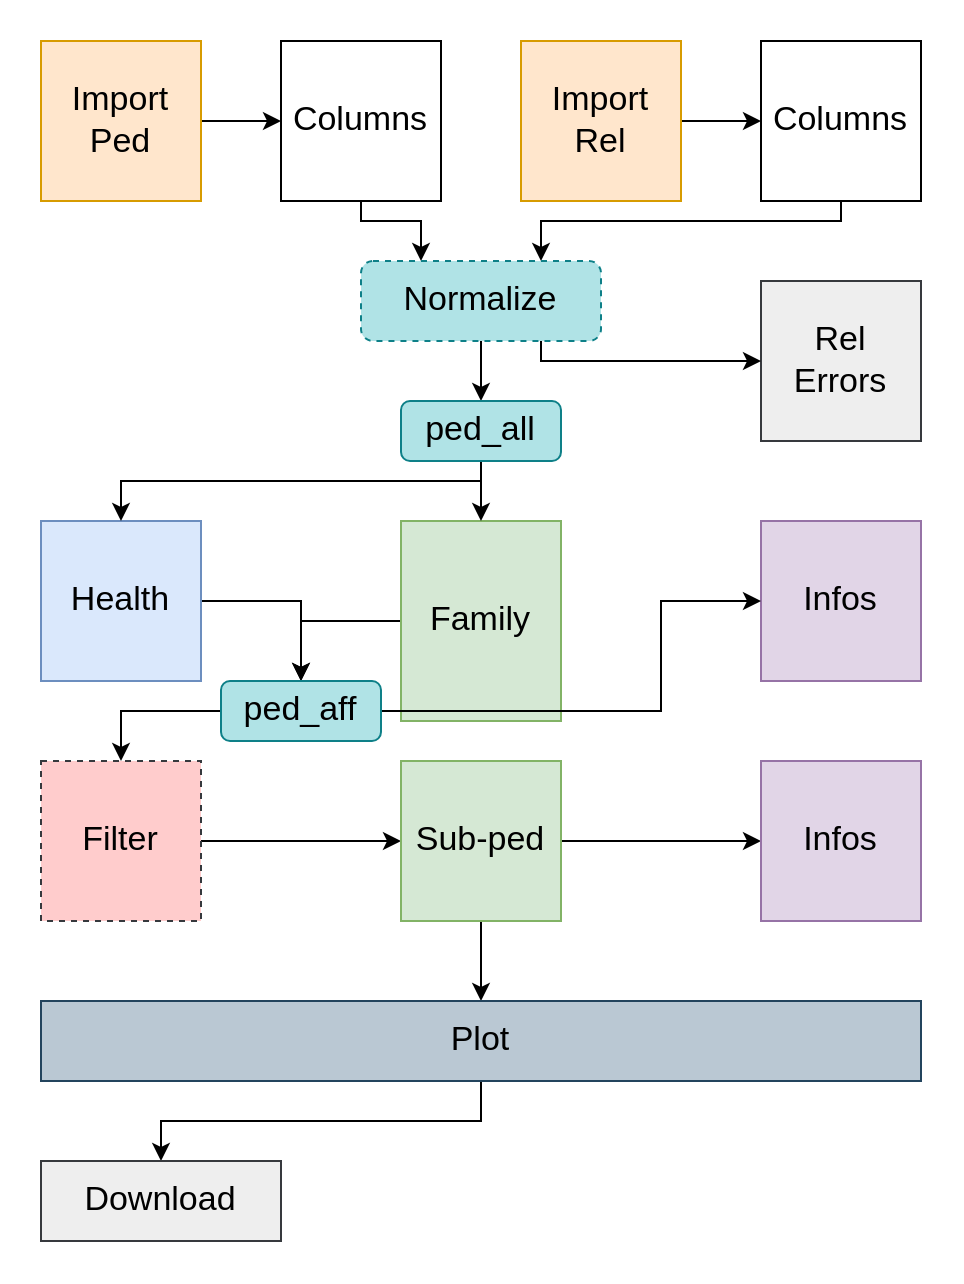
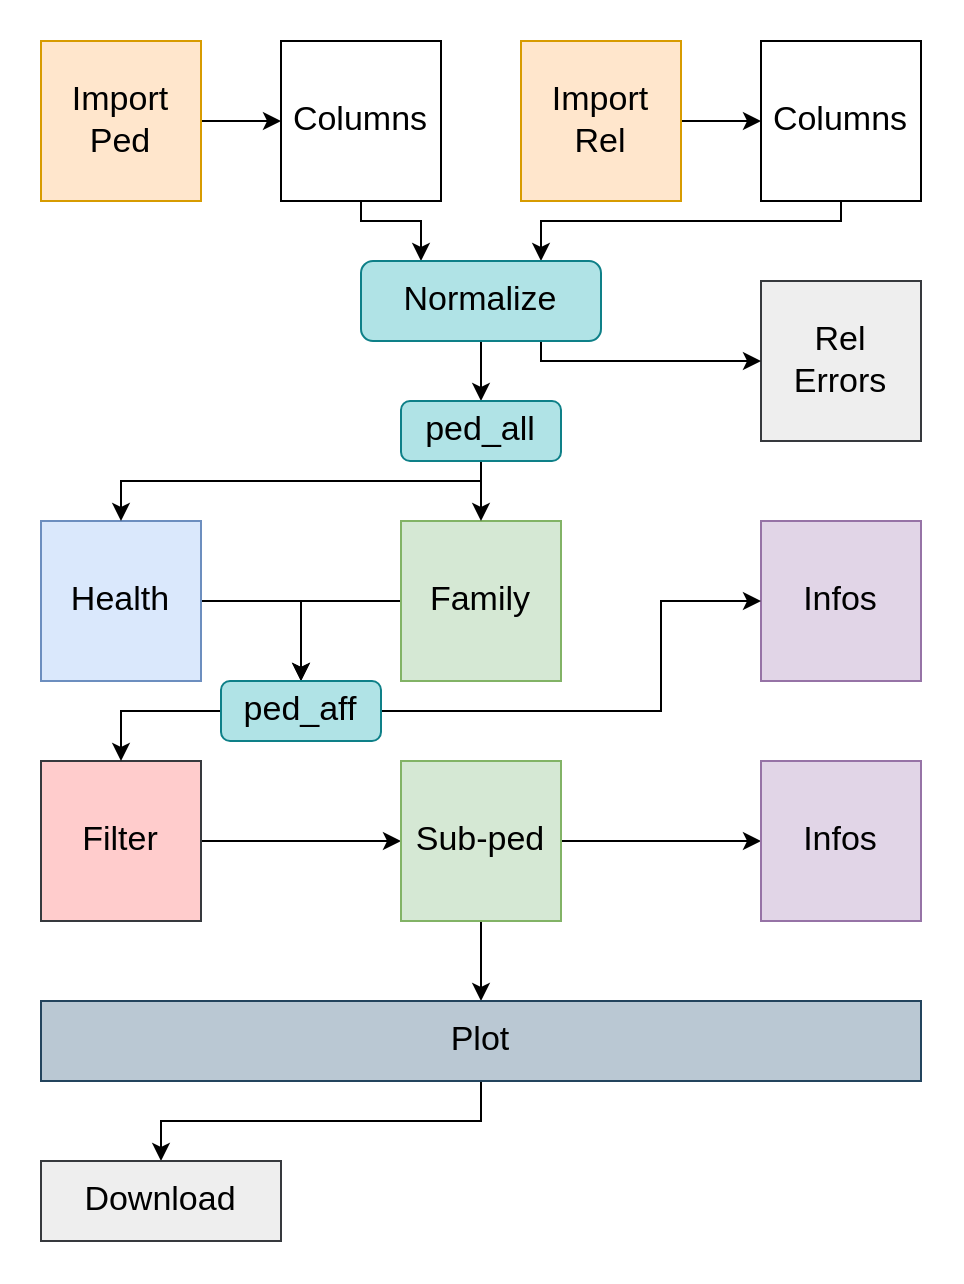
- <mxCell id="26" value="Normalize" style="rounded=1;whiteSpace=wrap;html=1;fontSize=17;fillColor=#b0e3e6;strokeColor=#0e8088;dashed=1;" parent="1" vertex="1"><mxGeometry x="180" y="130" width="120" height="40" as="geometry" /></mxCell>
+ <mxCell id="26" value="Normalize" style="rounded=1;whiteSpace=wrap;html=1;fontSize=17;fillColor=#b0e3e6;strokeColor=#0e8088;" parent="1" vertex="1"><mxGeometry x="180" y="130" width="120" height="40" as="geometry" /></mxCell>
- <mxCell id="14" value="Family" style="whiteSpace=wrap;html=1;aspect=fixed;fillColor=#d5e8d4;strokeColor=#82b366;fontSize=17;" parent="1" vertex="1"><mxGeometry x="200" y="260" width="80" height="100" as="geometry" /></mxCell>
+ <mxCell id="14" value="Family" style="whiteSpace=wrap;html=1;aspect=fixed;fillColor=#d5e8d4;strokeColor=#82b366;fontSize=17;" parent="1" vertex="1"><mxGeometry x="200" y="260" width="80" height="80" as="geometry" /></mxCell>
- <mxCell id="17" value="Filter" style="whiteSpace=wrap;html=1;aspect=fixed;fillColor=#ffcccc;strokeColor=#36393d;fontSize=17;dashed=1;" parent="1" vertex="1"><mxGeometry x="20" y="380" width="80" height="80" as="geometry" /></mxCell>
+ <mxCell id="17" value="Filter" style="whiteSpace=wrap;html=1;aspect=fixed;fillColor=#ffcccc;strokeColor=#36393d;fontSize=17;" parent="1" vertex="1"><mxGeometry x="20" y="380" width="80" height="80" as="geometry" /></mxCell>
